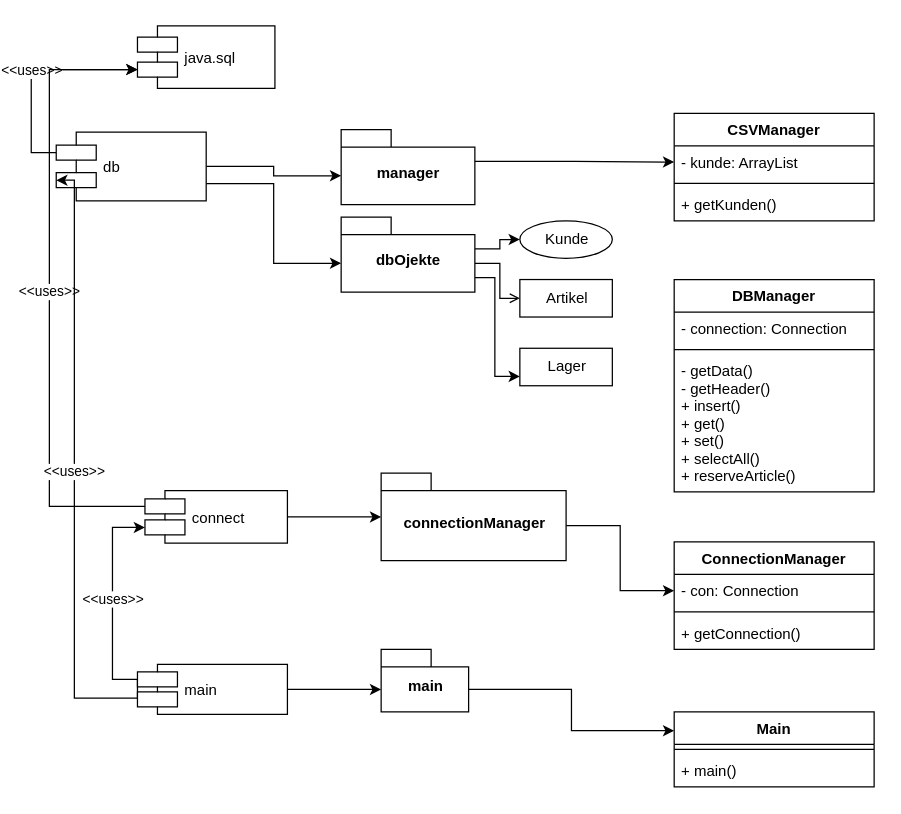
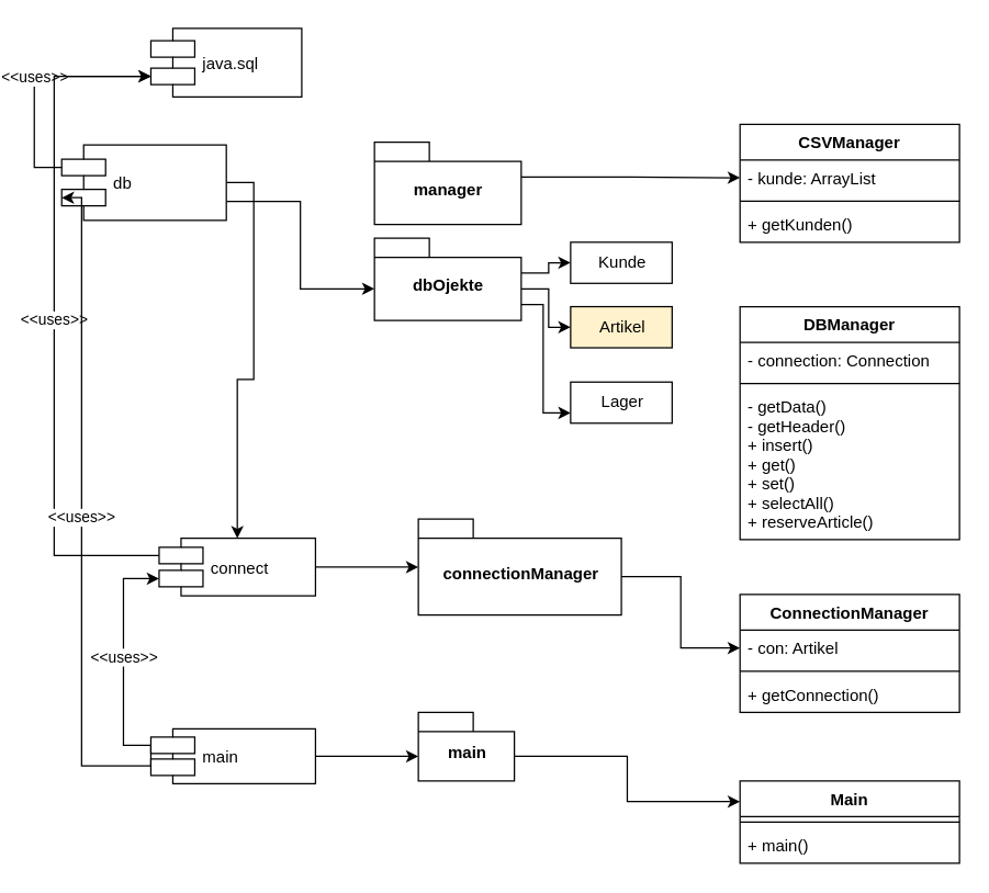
- <mxCell id="2" style="edgeStyle=orthogonalEdgeStyle;rounded=0;orthogonalLoop=1;jettySize=auto;html=1;exitX=1;exitY=0.5;exitDx=0;exitDy=0;entryX=0;entryY=0;entryDx=0;entryDy=37;entryPerimeter=0;" edge="1" parent="1" source="5" target="14"><mxGeometry relative="1" as="geometry" /></mxCell>
+ <mxCell id="2" style="edgeStyle=orthogonalEdgeStyle;rounded=0;orthogonalLoop=1;jettySize=auto;html=1;exitX=1;exitY=0.5;exitDx=0;exitDy=0;" edge="1" parent="1" source="5" target="8"><mxGeometry relative="1" as="geometry" /></mxCell>
- <mxCell id="21" value="Kunde" style="ellipse;html=1;" vertex="1" parent="1"><mxGeometry x="396.5" y="176" width="74" height="30" as="geometry" /></mxCell>
+ <mxCell id="21" value="Kunde" style="html=1;" vertex="1" parent="1"><mxGeometry x="396.5" y="176" width="74" height="30" as="geometry" /></mxCell>
- <mxCell id="16" style="edgeStyle=orthogonalEdgeStyle;rounded=0;orthogonalLoop=1;jettySize=auto;html=1;exitX=0;exitY=0;exitDx=107;exitDy=37;exitPerimeter=0;entryX=0;entryY=0.5;entryDx=0;entryDy=0;endArrow=open;" edge="1" parent="1" source="18" target="20"><mxGeometry relative="1" as="geometry" /></mxCell>
+ <mxCell id="16" style="edgeStyle=orthogonalEdgeStyle;rounded=0;orthogonalLoop=1;jettySize=auto;html=1;exitX=0;exitY=0;exitDx=107;exitDy=37;exitPerimeter=0;entryX=0;entryY=0.5;entryDx=0;entryDy=0;" edge="1" parent="1" source="18" target="20"><mxGeometry relative="1" as="geometry" /></mxCell>
- <mxCell id="20" value="Artikel" style="html=1;" vertex="1" parent="1"><mxGeometry x="396.5" y="223" width="74" height="30" as="geometry" /></mxCell>
+ <mxCell id="20" value="Artikel" style="html=1;fillColor=#fff2cc;" vertex="1" parent="1"><mxGeometry x="396.5" y="223" width="74" height="30" as="geometry" /></mxCell>
- <mxCell id="31" value="- con: Connection" style="text;strokeColor=none;fillColor=none;align=left;verticalAlign=top;spacingLeft=4;spacingRight=4;overflow=hidden;rotatable=0;points=[[0,0.5],[1,0.5]];portConstraint=eastwest;" vertex="1" parent="30"><mxGeometry y="26" width="160" height="26" as="geometry" /></mxCell>
+ <mxCell id="31" value="- con: Artikel" style="text;strokeColor=none;fillColor=none;align=left;verticalAlign=top;spacingLeft=4;spacingRight=4;overflow=hidden;rotatable=0;points=[[0,0.5],[1,0.5]];portConstraint=eastwest;" vertex="1" parent="30"><mxGeometry y="26" width="160" height="26" as="geometry" /></mxCell>
